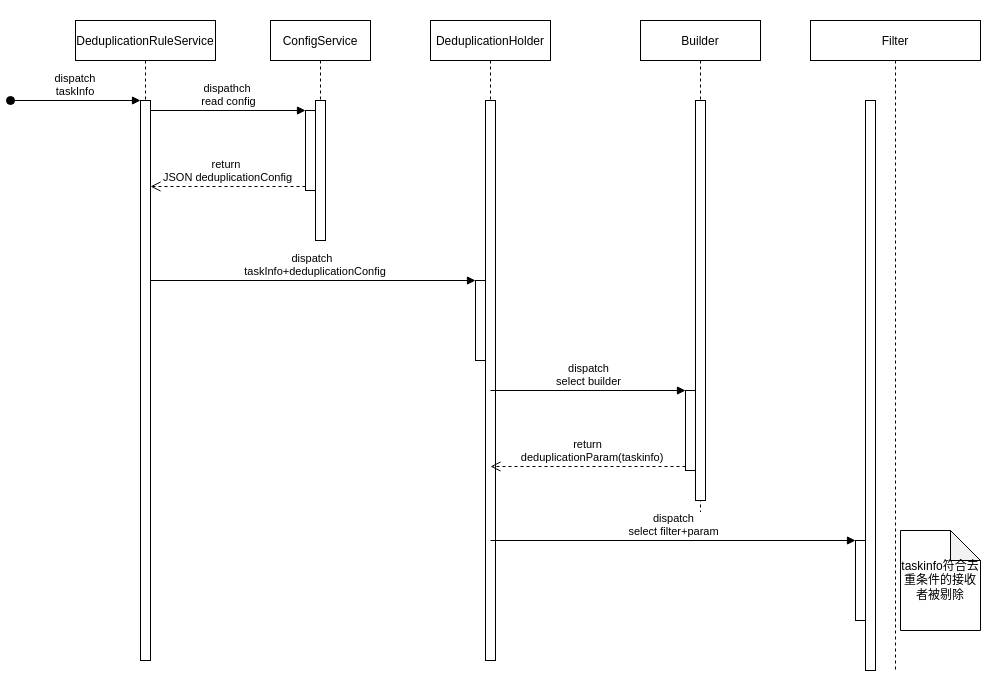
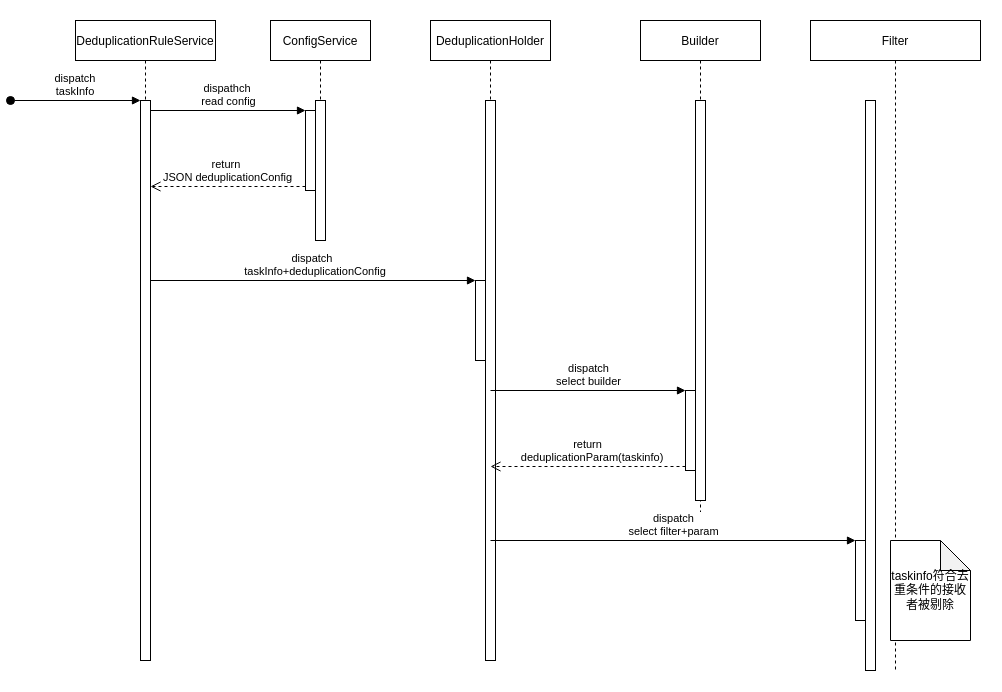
- <mxCell id="21" value="taskinfo符合去重条件的接收者被剔除" style="shape=note;whiteSpace=wrap;html=1;backgroundOutline=1;darkOpacity=0.05;" vertex="1" parent="18"><mxGeometry x="90" y="510" width="80" height="100" as="geometry" /></mxCell>
+ <mxCell id="21" value="taskinfo符合去重条件的接收者被剔除" style="shape=note;whiteSpace=wrap;html=1;backgroundOutline=1;darkOpacity=0.05;" vertex="1" parent="18"><mxGeometry x="80" y="520" width="80" height="100" as="geometry" /></mxCell>
